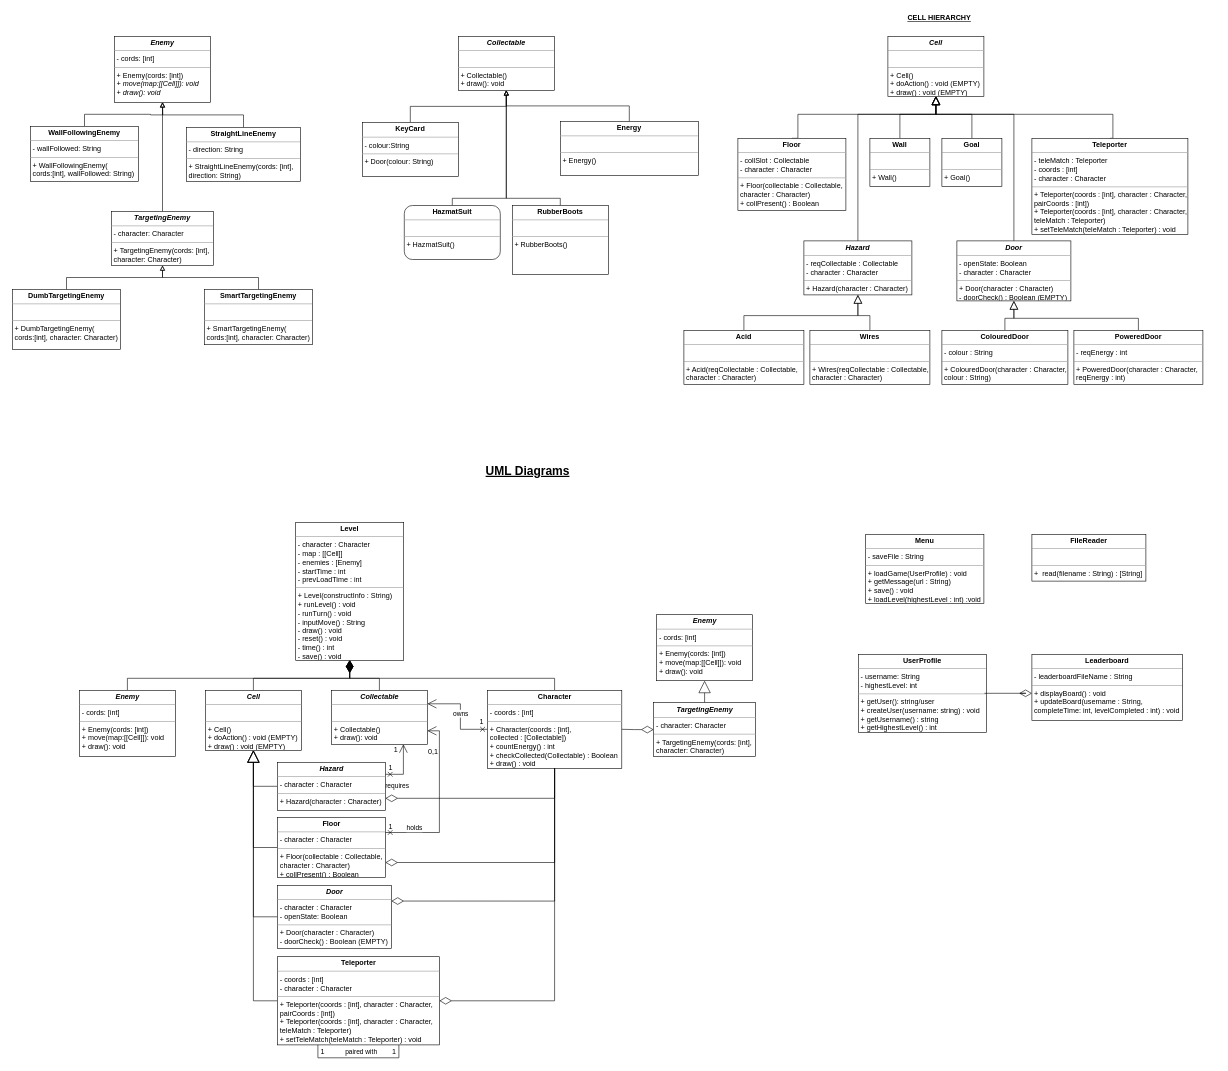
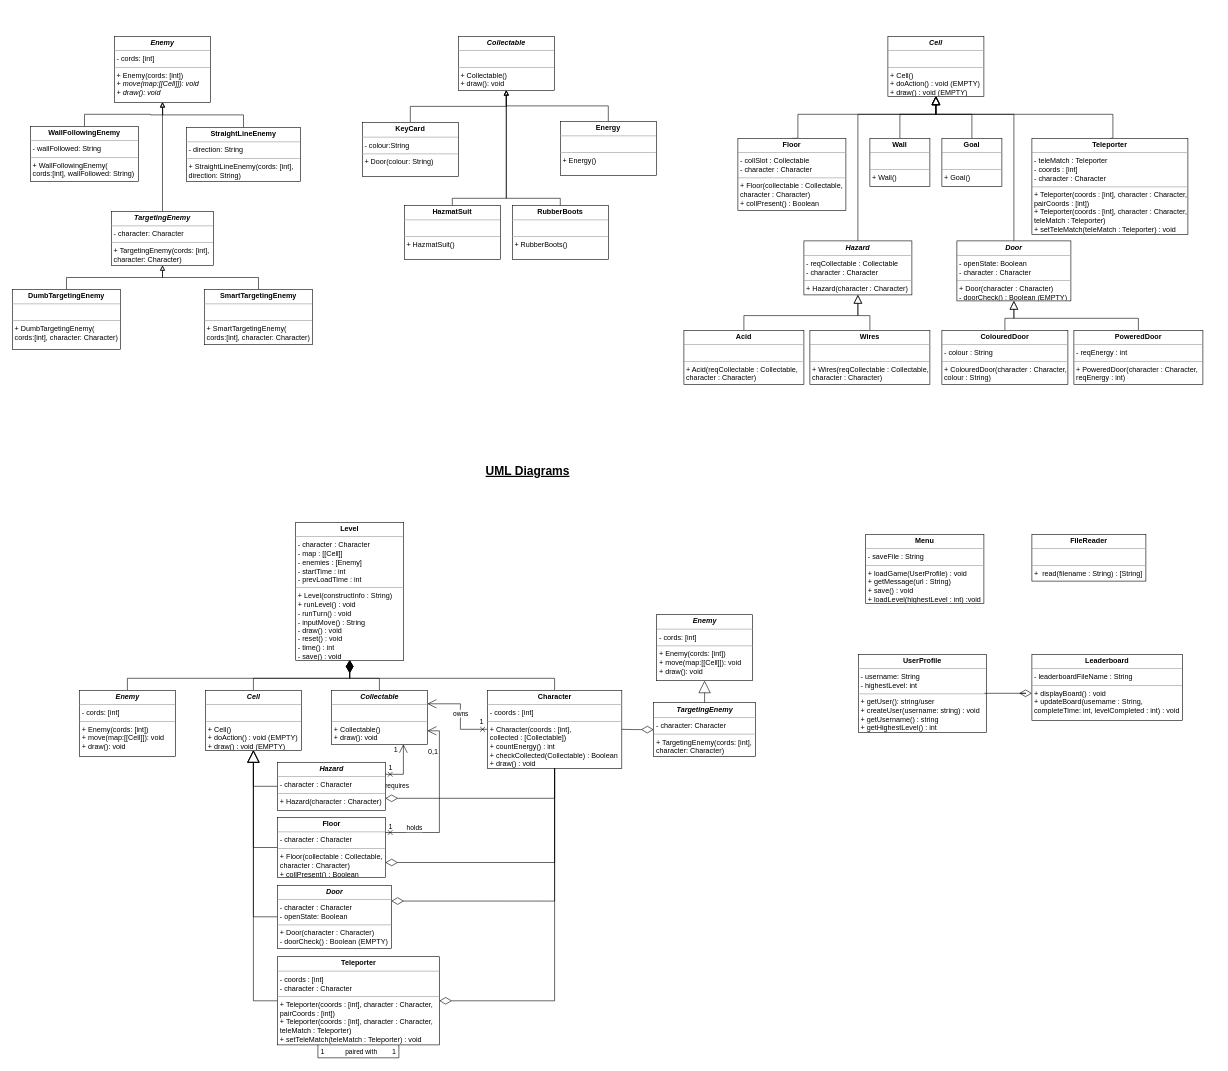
- <mxCell id="75" value="&lt;b&gt;&lt;u&gt;CELL HIERARCHY&lt;/u&gt;&lt;/b&gt;" style="text;html=1;resizable=0;points=[];autosize=1;align=left;verticalAlign=top;spacingTop=-4;" parent="1" vertex="1"><mxGeometry x="1510" y="20" width="120" height="20" as="geometry" /></mxCell>
- <mxCell id="10" value="&lt;p style=&quot;margin: 0px ; margin-top: 4px ; text-align: center&quot;&gt;&lt;b&gt;Energy&lt;/b&gt;&lt;/p&gt;&lt;hr size=&quot;1&quot;&gt;&lt;p style=&quot;margin: 0px ; margin-left: 4px&quot;&gt;&lt;br&gt;&lt;/p&gt;&lt;hr size=&quot;1&quot;&gt;&lt;p style=&quot;margin: 0px ; margin-left: 4px&quot;&gt;+ Energy()&lt;/p&gt;" style="verticalAlign=top;align=left;overflow=fill;fontSize=12;fontFamily=Helvetica;html=1;" parent="1" vertex="1"><mxGeometry x="933" y="202" width="230" height="90" as="geometry" /></mxCell>
+ <mxCell id="10" value="&lt;p style=&quot;margin: 0px ; margin-top: 4px ; text-align: center&quot;&gt;&lt;b&gt;Energy&lt;/b&gt;&lt;/p&gt;&lt;hr size=&quot;1&quot;&gt;&lt;p style=&quot;margin: 0px ; margin-left: 4px&quot;&gt;&lt;br&gt;&lt;/p&gt;&lt;hr size=&quot;1&quot;&gt;&lt;p style=&quot;margin: 0px ; margin-left: 4px&quot;&gt;+ Energy()&lt;/p&gt;" style="verticalAlign=top;align=left;overflow=fill;fontSize=12;fontFamily=Helvetica;html=1;" parent="1" vertex="1"><mxGeometry x="933" y="202" width="160" height="90" as="geometry" /></mxCell>
- <mxCell id="12" value="&lt;p style=&quot;margin: 0px ; margin-top: 4px ; text-align: center&quot;&gt;&lt;b&gt;HazmatSuit&lt;/b&gt;&lt;/p&gt;&lt;hr size=&quot;1&quot;&gt;&lt;p style=&quot;margin: 0px ; margin-left: 4px&quot;&gt;&lt;br&gt;&lt;/p&gt;&lt;hr size=&quot;1&quot;&gt;&lt;p style=&quot;margin: 0px ; margin-left: 4px&quot;&gt;+ HazmatSuit()&lt;/p&gt;" style="verticalAlign=top;align=left;overflow=fill;fontSize=12;fontFamily=Helvetica;html=1;rounded=1;" parent="1" vertex="1"><mxGeometry x="673" y="342" width="160" height="90" as="geometry" /></mxCell>
+ <mxCell id="12" value="&lt;p style=&quot;margin: 0px ; margin-top: 4px ; text-align: center&quot;&gt;&lt;b&gt;HazmatSuit&lt;/b&gt;&lt;/p&gt;&lt;hr size=&quot;1&quot;&gt;&lt;p style=&quot;margin: 0px ; margin-left: 4px&quot;&gt;&lt;br&gt;&lt;/p&gt;&lt;hr size=&quot;1&quot;&gt;&lt;p style=&quot;margin: 0px ; margin-left: 4px&quot;&gt;+ HazmatSuit()&lt;/p&gt;" style="verticalAlign=top;align=left;overflow=fill;fontSize=12;fontFamily=Helvetica;html=1;" parent="1" vertex="1"><mxGeometry x="673" y="342" width="160" height="90" as="geometry" /></mxCell>
- <mxCell id="14" value="&lt;p style=&quot;margin: 0px ; margin-top: 4px ; text-align: center&quot;&gt;&lt;b&gt;RubberBoots&lt;/b&gt;&lt;/p&gt;&lt;hr size=&quot;1&quot;&gt;&lt;p style=&quot;margin: 0px ; margin-left: 4px&quot;&gt;&lt;br&gt;&lt;/p&gt;&lt;hr size=&quot;1&quot;&gt;&lt;p style=&quot;margin: 0px ; margin-left: 4px&quot;&gt;+ RubberBoots()&lt;/p&gt;" style="verticalAlign=top;align=left;overflow=fill;fontSize=12;fontFamily=Helvetica;html=1;" parent="1" vertex="1"><mxGeometry x="853" y="342" width="160" height="115" as="geometry" /></mxCell>
+ <mxCell id="14" value="&lt;p style=&quot;margin: 0px ; margin-top: 4px ; text-align: center&quot;&gt;&lt;b&gt;RubberBoots&lt;/b&gt;&lt;/p&gt;&lt;hr size=&quot;1&quot;&gt;&lt;p style=&quot;margin: 0px ; margin-left: 4px&quot;&gt;&lt;br&gt;&lt;/p&gt;&lt;hr size=&quot;1&quot;&gt;&lt;p style=&quot;margin: 0px ; margin-left: 4px&quot;&gt;+ RubberBoots()&lt;/p&gt;" style="verticalAlign=top;align=left;overflow=fill;fontSize=12;fontFamily=Helvetica;html=1;" parent="1" vertex="1"><mxGeometry x="853" y="342" width="160" height="90" as="geometry" /></mxCell>
